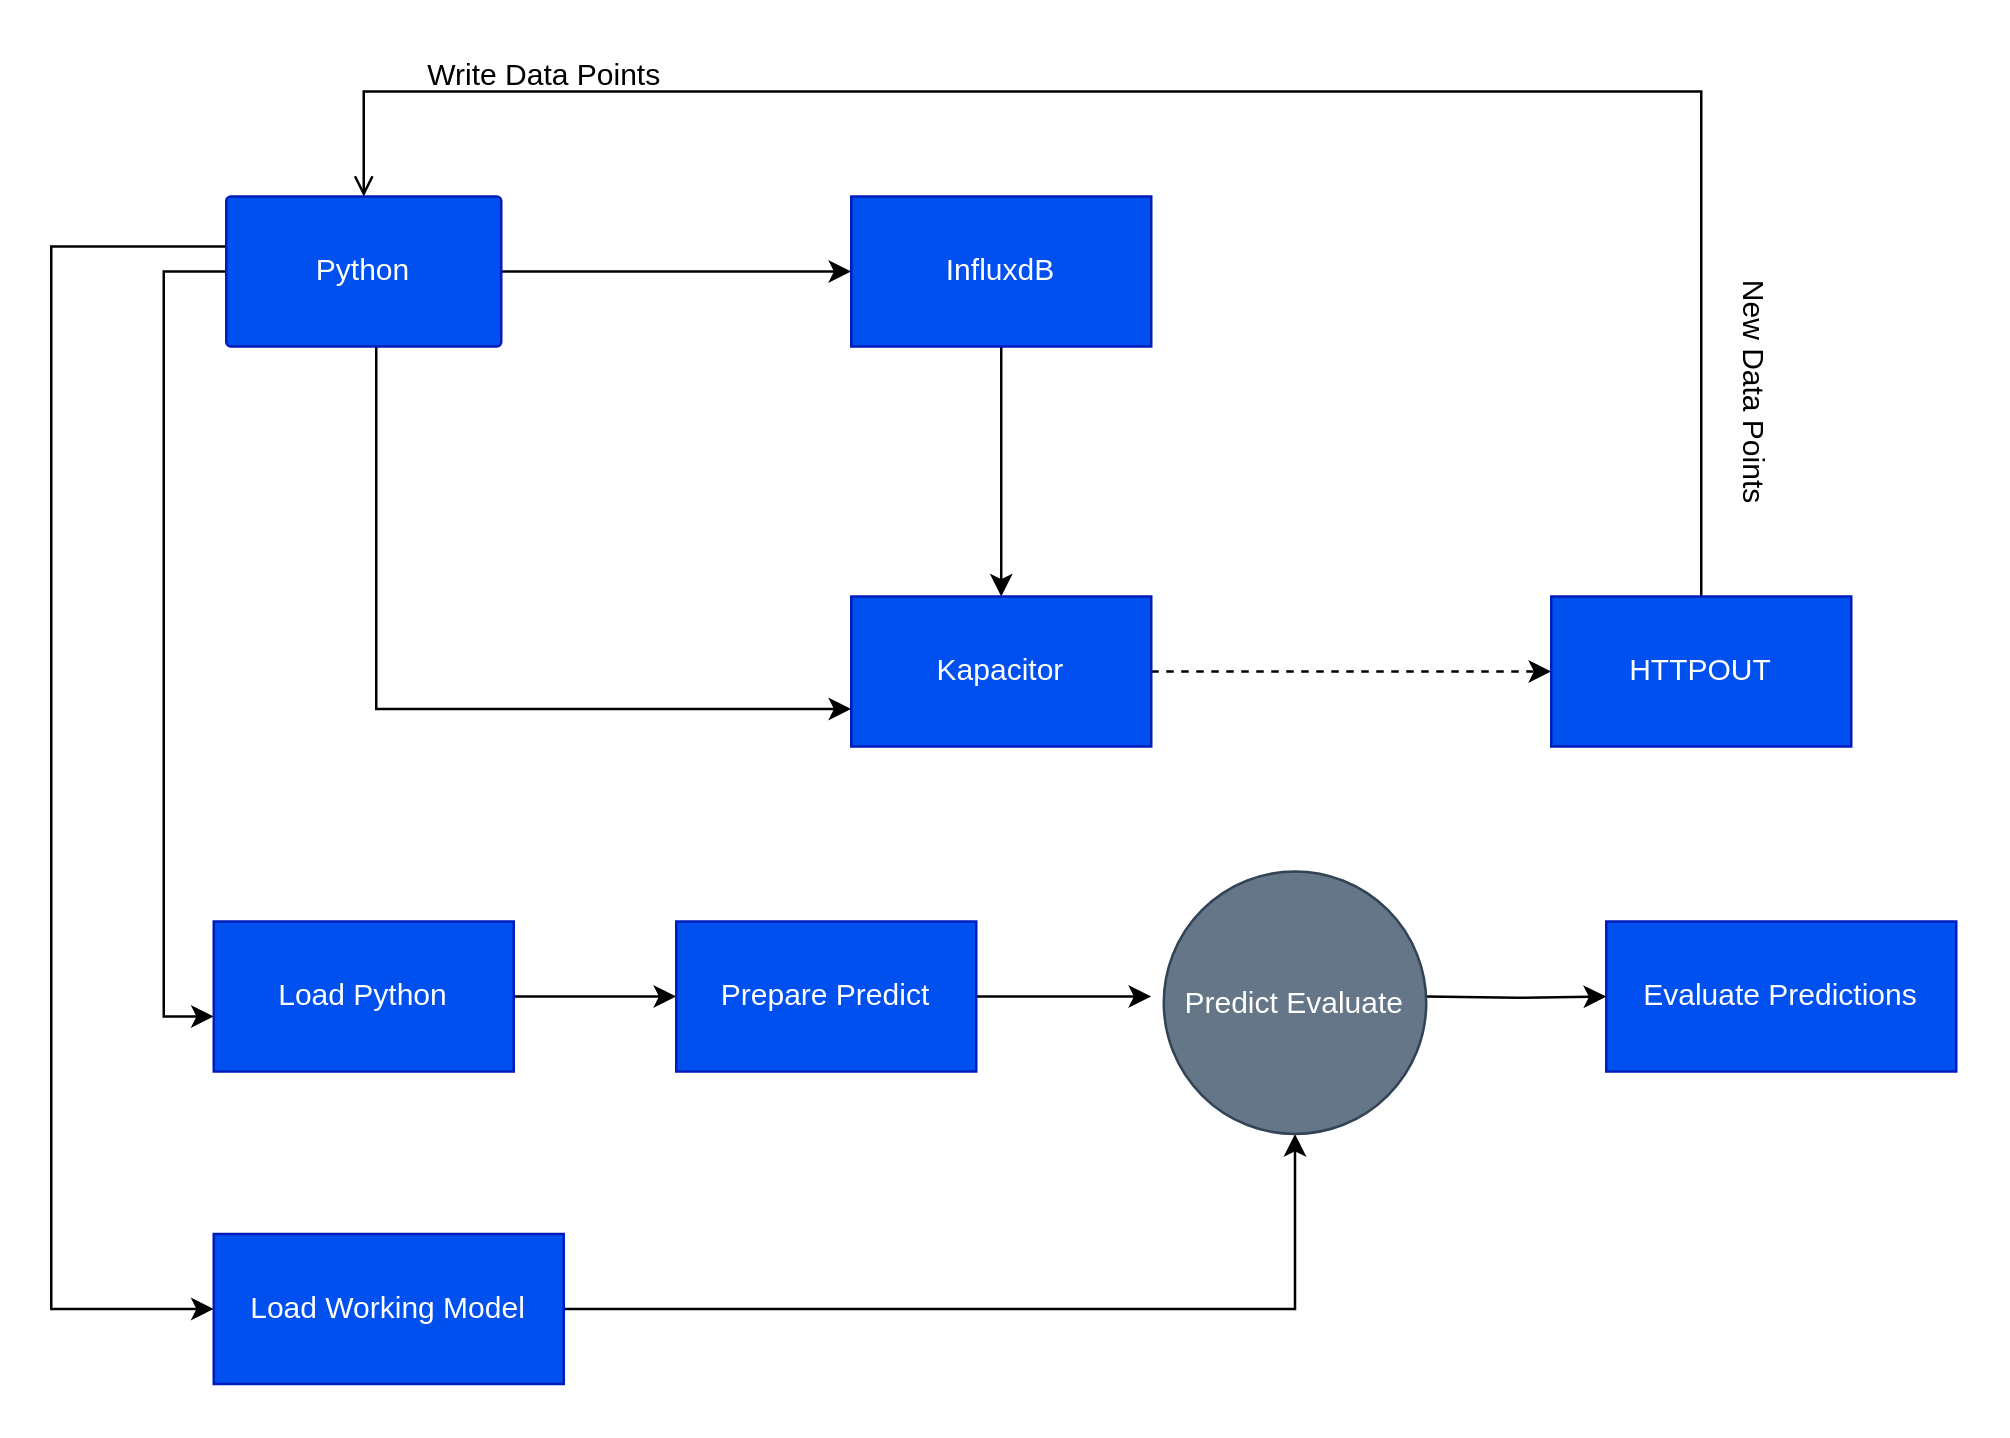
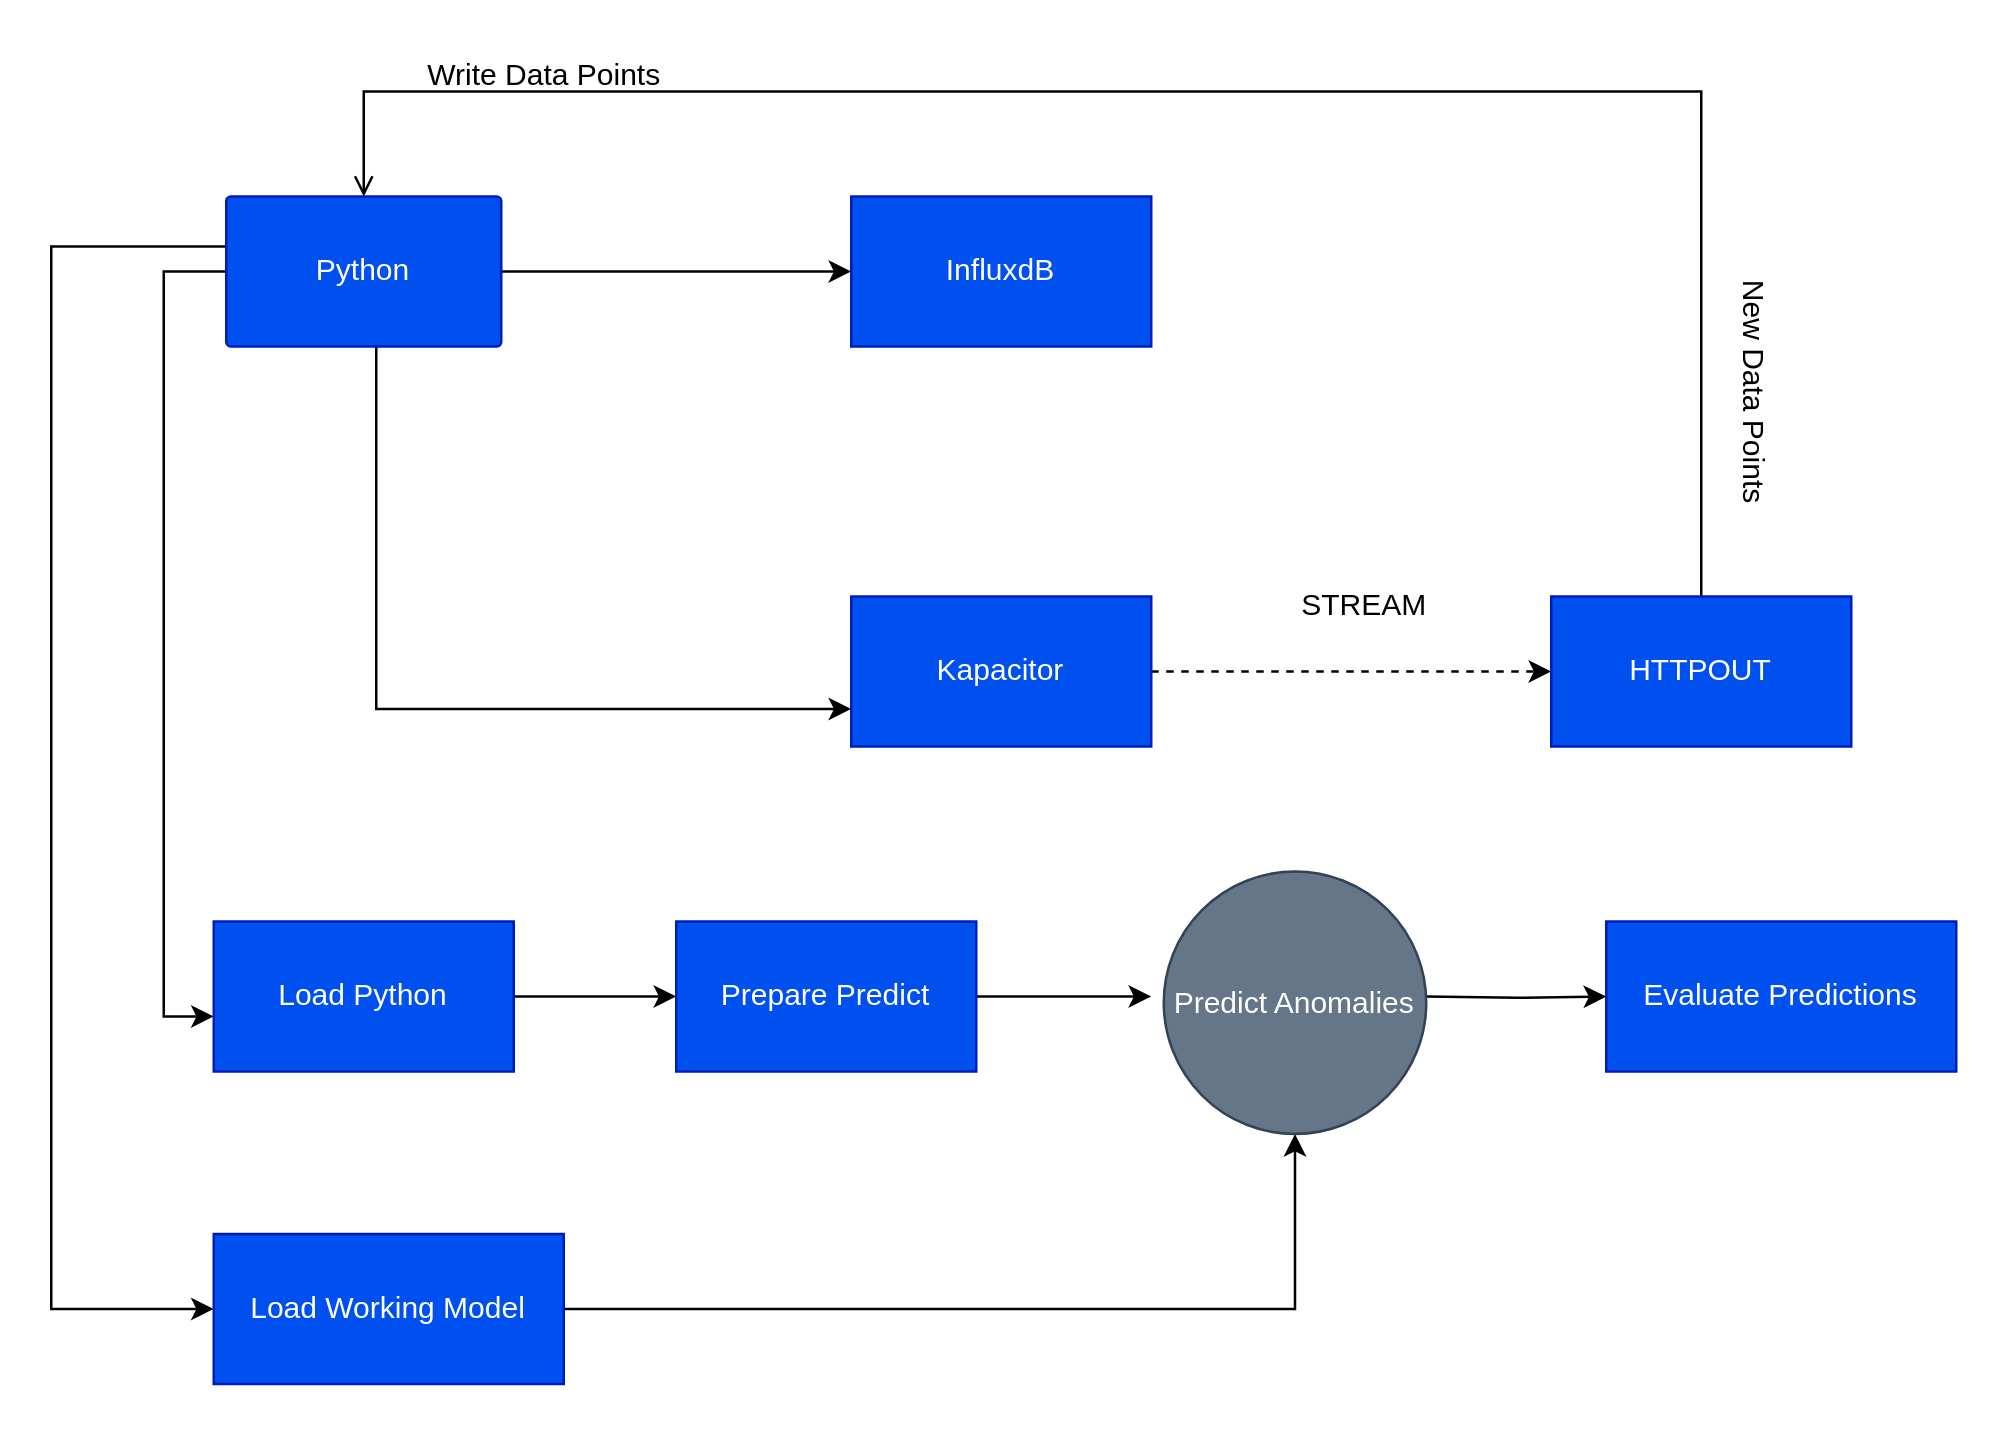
- <mxCell id="7" style="edgeStyle=orthogonalEdgeStyle;rounded=0;orthogonalLoop=1;jettySize=auto;html=1;entryX=0.5;entryY=0;entryDx=0;entryDy=0;" edge="1" parent="1" source="8" target="10"><mxGeometry relative="1" as="geometry" /></mxCell>
+ <mxCell id="13" value="STREAM" style="text;html=1;resizable=0;autosize=1;align=center;verticalAlign=middle;points=[];fillColor=none;strokeColor=none;rounded=0;" vertex="1" parent="1"><mxGeometry x="510" y="232" width="70" height="20" as="geometry" /></mxCell>
- <mxCell id="22" value="Predict Evaluate" style="ellipse;whiteSpace=wrap;html=1;aspect=fixed;fillColor=#647687;strokeColor=#314354;fontColor=#ffffff;" vertex="1" parent="1"><mxGeometry x="465" y="348" width="105" height="105" as="geometry" /></mxCell>
+ <mxCell id="22" value="Predict Anomalies" style="ellipse;whiteSpace=wrap;html=1;aspect=fixed;fillColor=#647687;strokeColor=#314354;fontColor=#ffffff;" vertex="1" parent="1"><mxGeometry x="465" y="348" width="105" height="105" as="geometry" /></mxCell>
